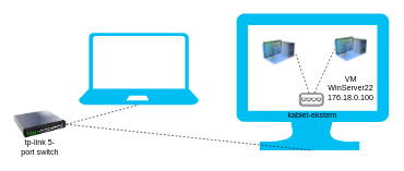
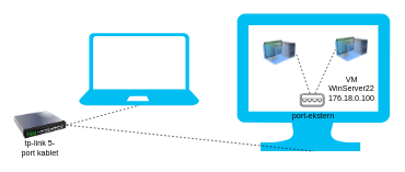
- <mxCell id="12" value="kablet-ekstern" style="text;strokeColor=none;align=center;fillColor=none;html=1;verticalAlign=middle;whiteSpace=wrap;rounded=0;" vertex="1" parent="1"><mxGeometry x="434.17" y="161" width="85" height="30" as="geometry" /></mxCell>
+ <mxCell id="12" value="port-ekstern" style="text;strokeColor=none;align=center;fillColor=none;html=1;verticalAlign=middle;whiteSpace=wrap;rounded=0;" vertex="1" parent="1"><mxGeometry x="434.17" y="161" width="85" height="30" as="geometry" /></mxCell>
- <mxCell id="10" value="&lt;div&gt;tp-link 5-port switch&lt;/div&gt;" style="text;strokeColor=none;align=center;fillColor=none;html=1;verticalAlign=middle;whiteSpace=wrap;rounded=0;" vertex="1" parent="1"><mxGeometry x="30" y="210" width="60" height="30" as="geometry" /></mxCell>
+ <mxCell id="10" value="&lt;div&gt;tp-link 5-port kablet&lt;/div&gt;" style="text;strokeColor=none;align=center;fillColor=none;html=1;verticalAlign=middle;whiteSpace=wrap;rounded=0;" vertex="1" parent="1"><mxGeometry x="30" y="210" width="60" height="30" as="geometry" /></mxCell>
